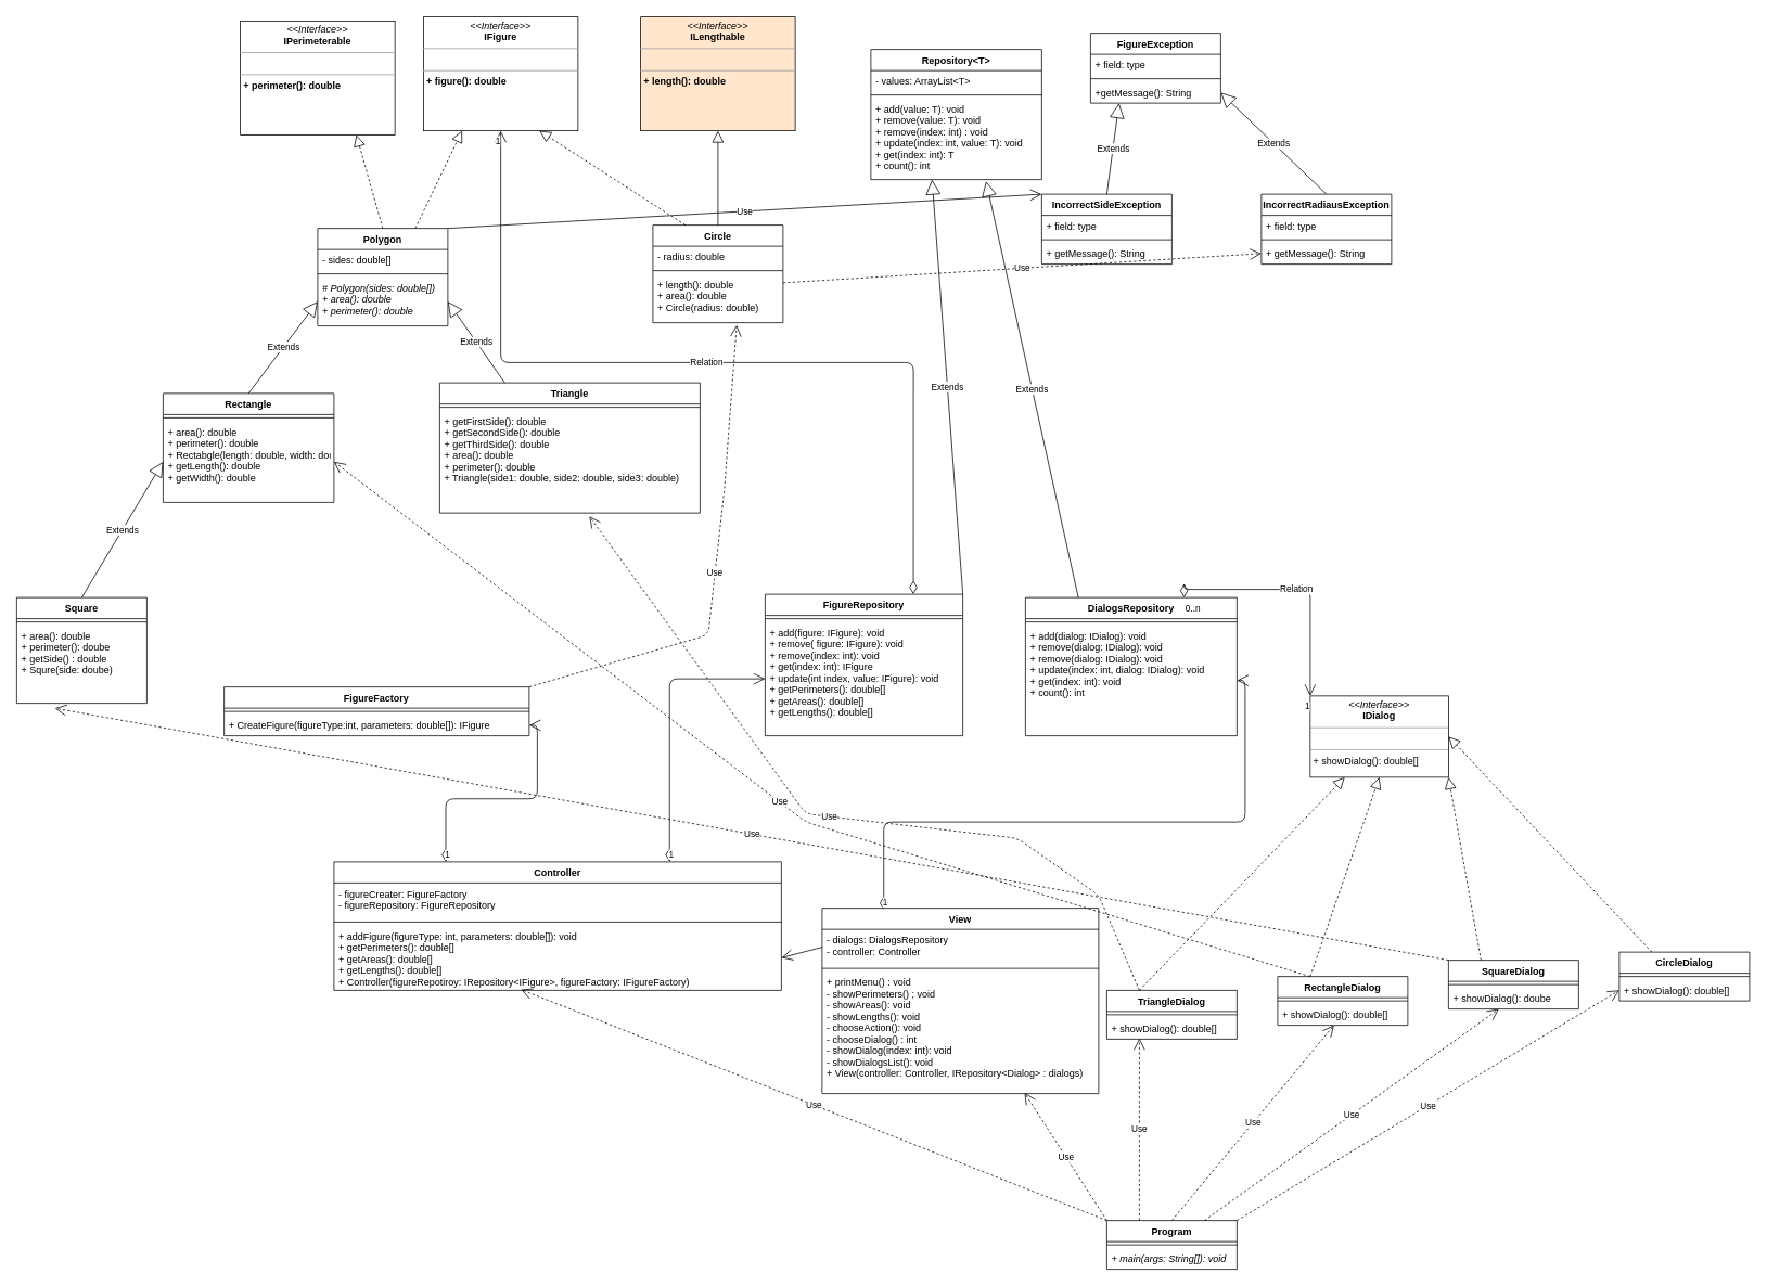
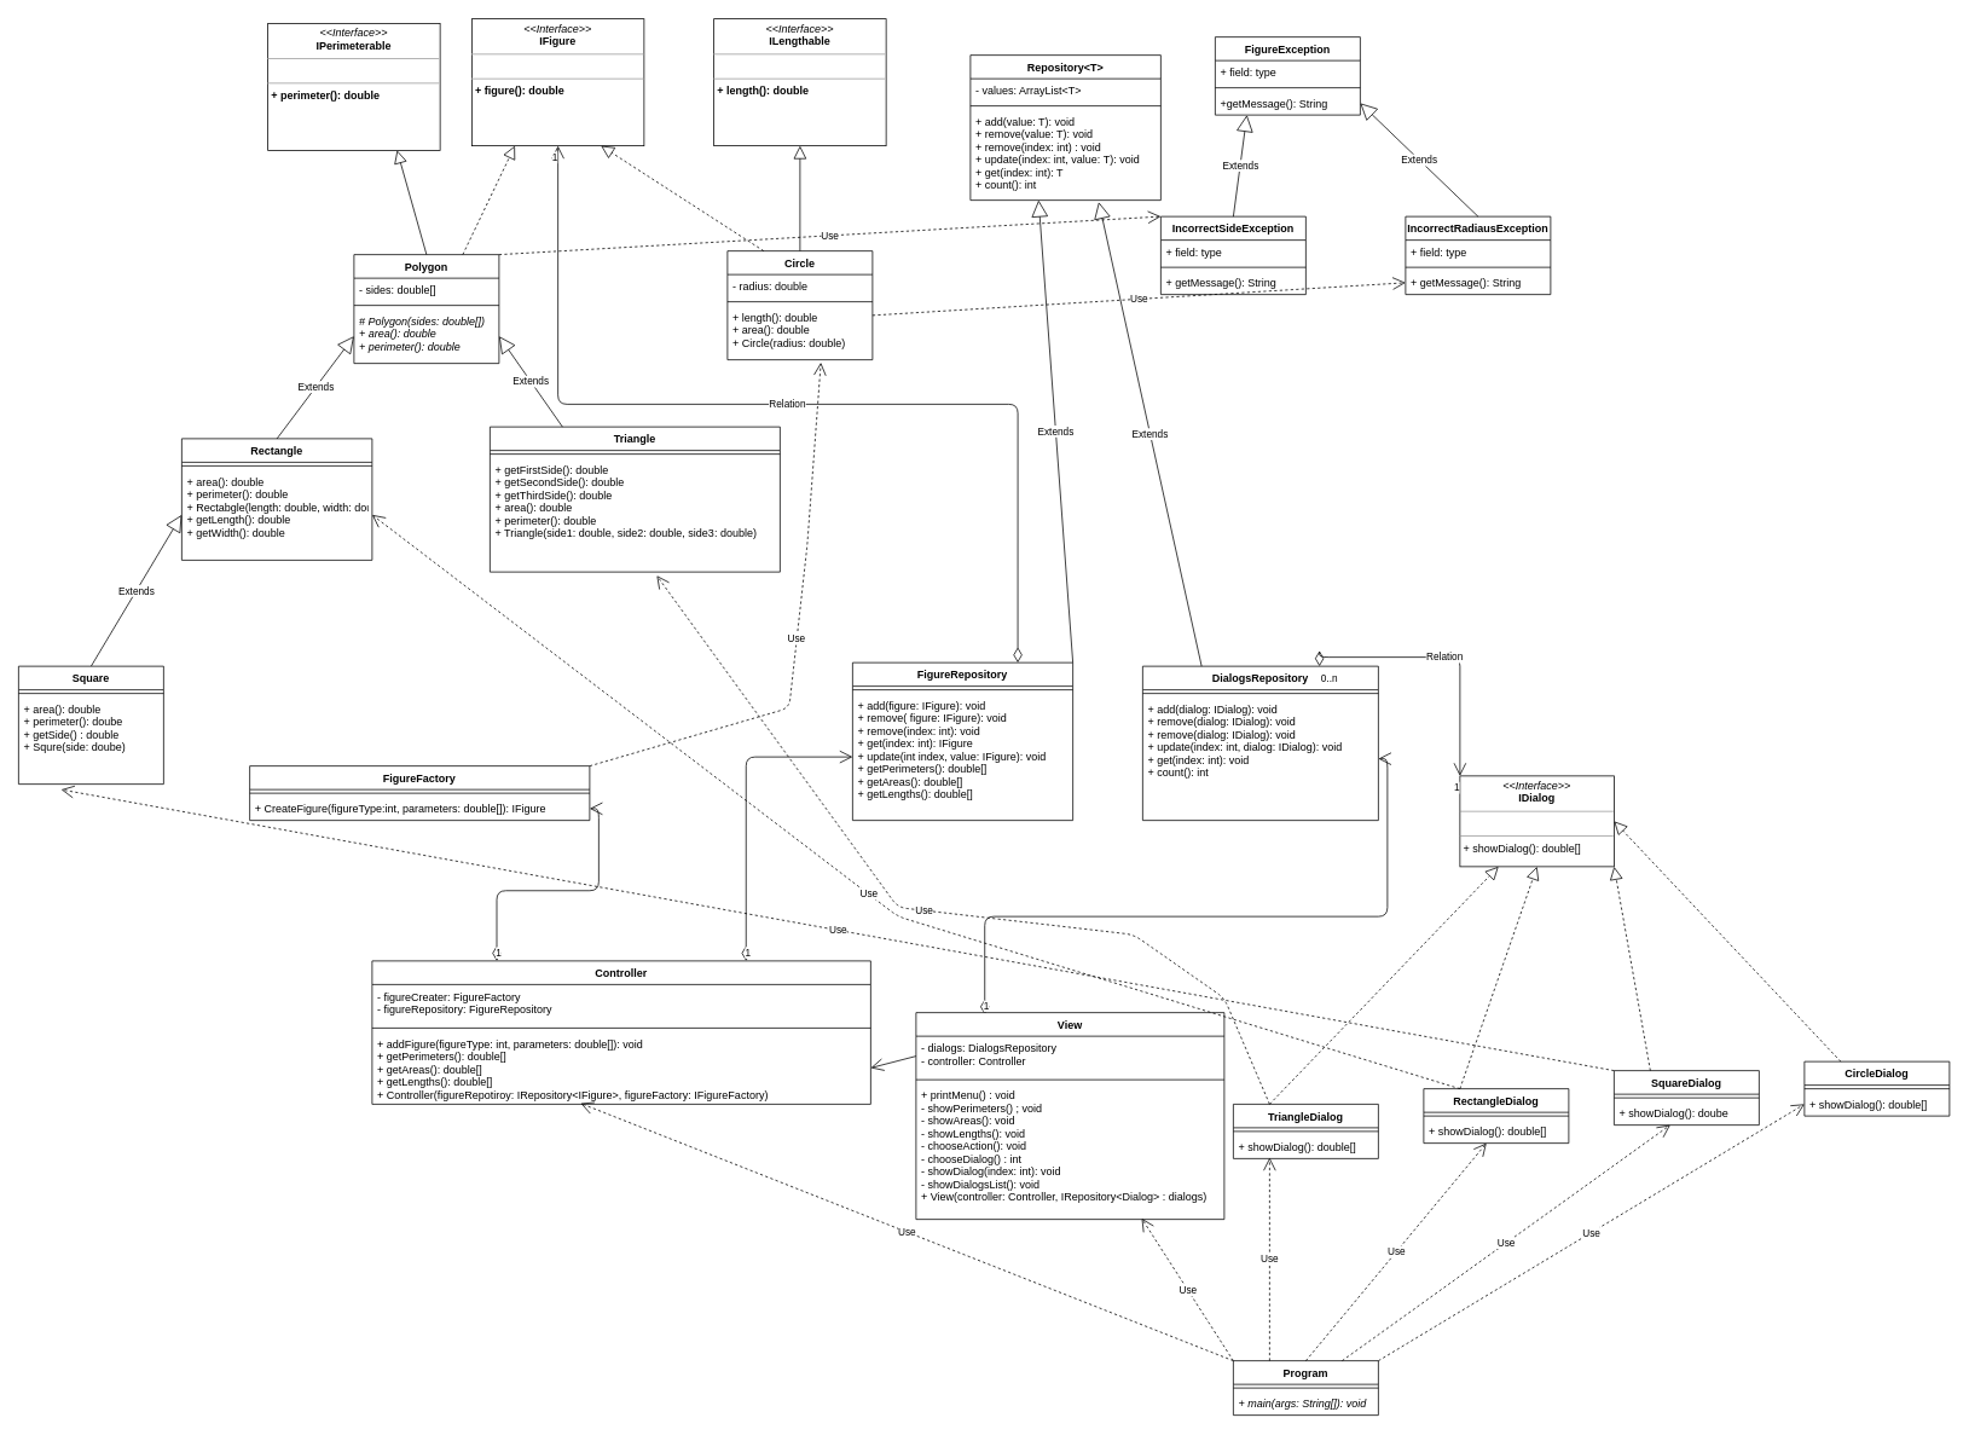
- <mxCell id="4" value="&lt;p style=&quot;margin: 0px ; margin-top: 4px ; text-align: center&quot;&gt;&lt;i&gt;&amp;lt;&amp;lt;Interface&amp;gt;&amp;gt;&lt;/i&gt;&lt;br&gt;&lt;b&gt;ILengthable&lt;/b&gt;&lt;/p&gt;&lt;hr size=&quot;1&quot;&gt;&lt;p style=&quot;margin: 0px ; margin-left: 4px&quot;&gt;&lt;br&gt;&lt;/p&gt;&lt;hr size=&quot;1&quot;&gt;&lt;p style=&quot;margin: 0px ; margin-left: 4px&quot;&gt;&lt;b&gt;+ length(): double&lt;/b&gt;&lt;/p&gt;" style="verticalAlign=top;align=left;overflow=fill;fontSize=12;fontFamily=Helvetica;html=1;fillColor=#ffe6cc;" parent="1" vertex="1"><mxGeometry x="787" y="20" width="190" height="140" as="geometry" /></mxCell>
+ <mxCell id="4" value="&lt;p style=&quot;margin: 0px ; margin-top: 4px ; text-align: center&quot;&gt;&lt;i&gt;&amp;lt;&amp;lt;Interface&amp;gt;&amp;gt;&lt;/i&gt;&lt;br&gt;&lt;b&gt;ILengthable&lt;/b&gt;&lt;/p&gt;&lt;hr size=&quot;1&quot;&gt;&lt;p style=&quot;margin: 0px ; margin-left: 4px&quot;&gt;&lt;br&gt;&lt;/p&gt;&lt;hr size=&quot;1&quot;&gt;&lt;p style=&quot;margin: 0px ; margin-left: 4px&quot;&gt;&lt;b&gt;+ length(): double&lt;/b&gt;&lt;/p&gt;" style="verticalAlign=top;align=left;overflow=fill;fontSize=12;fontFamily=Helvetica;html=1;" parent="1" vertex="1"><mxGeometry x="787" y="20" width="190" height="140" as="geometry" /></mxCell>
- <mxCell id="13" value="" style="endArrow=block;dashed=1;endFill=0;endSize=12;html=1;exitX=0.5;exitY=0;exitDx=0;exitDy=0;entryX=0.75;entryY=1;entryDx=0;entryDy=0;" parent="1" source="5" target="3" edge="1"><mxGeometry width="160" relative="1" as="geometry"><mxPoint x="650" y="310" as="sourcePoint" /><mxPoint x="810" y="310" as="targetPoint" /></mxGeometry></mxCell>
+ <mxCell id="13" value="" style="endArrow=block;dashed=0;endFill=0;endSize=12;html=1;exitX=0.5;exitY=0;exitDx=0;exitDy=0;entryX=0.75;entryY=1;entryDx=0;entryDy=0;" parent="1" source="5" target="3" edge="1"><mxGeometry width="160" relative="1" as="geometry"><mxPoint x="650" y="310" as="sourcePoint" /><mxPoint x="810" y="310" as="targetPoint" /></mxGeometry></mxCell>
- <mxCell id="54" value="Use" style="endArrow=open;endSize=12;dashed=0;html=1;exitX=1;exitY=0;exitDx=0;exitDy=0;entryX=0;entryY=0;entryDx=0;entryDy=0;" parent="1" source="5" target="43" edge="1"><mxGeometry width="160" relative="1" as="geometry"><mxPoint x="990" y="340" as="sourcePoint" /><mxPoint x="1150" y="340" as="targetPoint" /></mxGeometry></mxCell>
+ <mxCell id="54" value="Use" style="endArrow=open;endSize=12;dashed=1;html=1;exitX=1;exitY=0;exitDx=0;exitDy=0;entryX=0;entryY=0;entryDx=0;entryDy=0;" parent="1" source="5" target="43" edge="1"><mxGeometry width="160" relative="1" as="geometry"><mxPoint x="990" y="340" as="sourcePoint" /><mxPoint x="1150" y="340" as="targetPoint" /></mxGeometry></mxCell>
